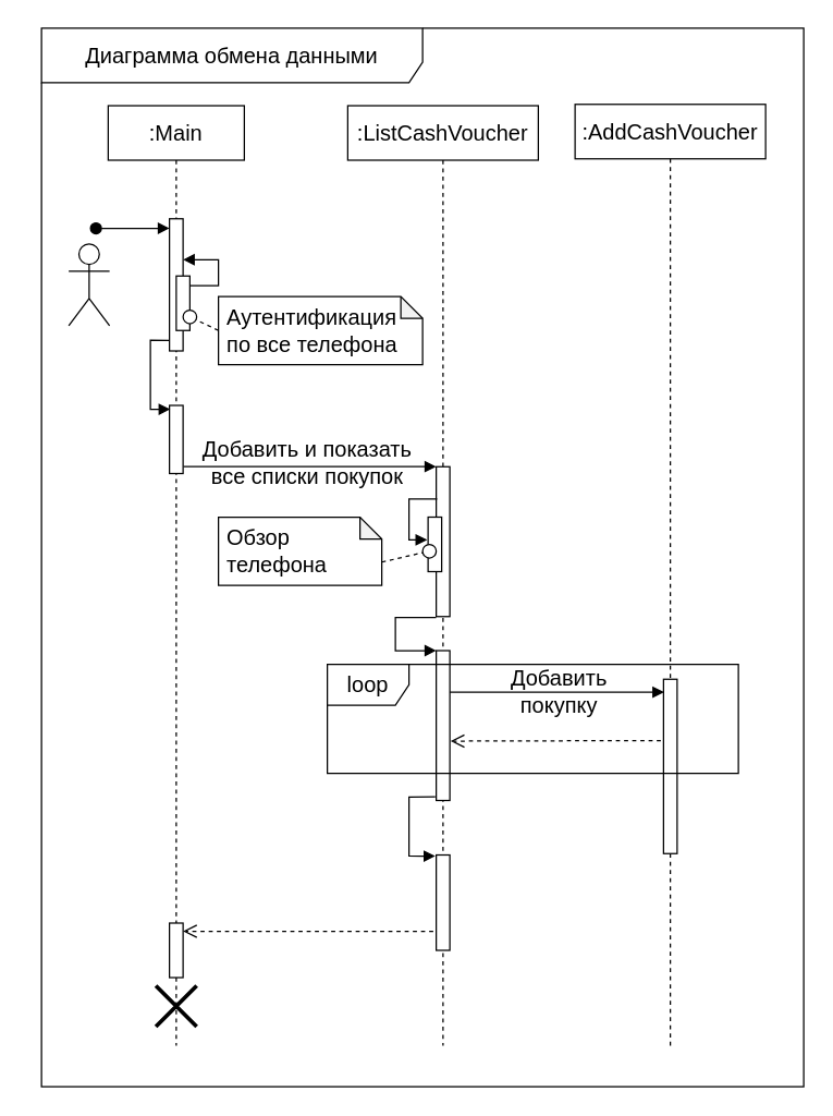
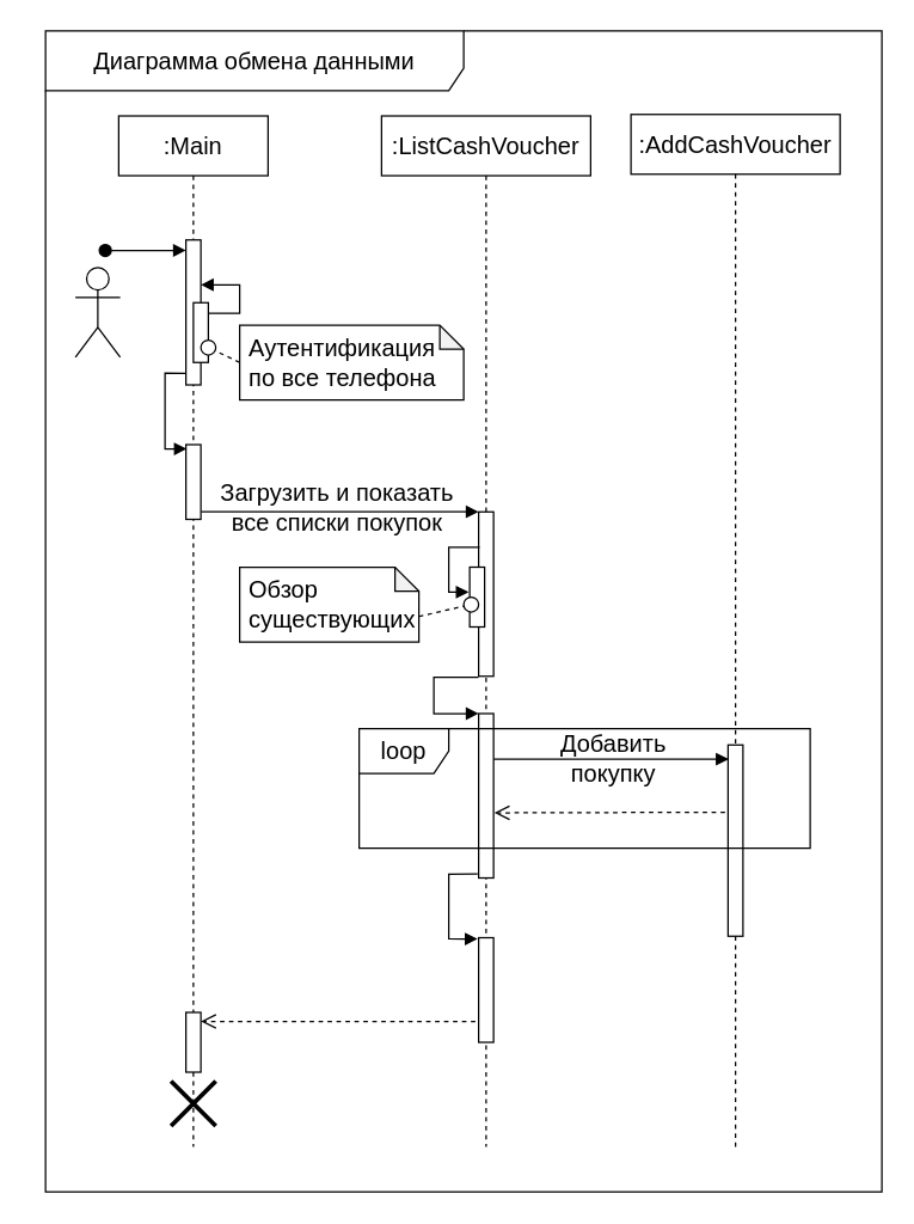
- <mxCell id="15" value="&lt;div&gt;Добавить и показать&lt;/div&gt;&lt;div&gt;все списки покупок&lt;/div&gt;" style="text;html=1;align=center;verticalAlign=middle;resizable=0;points=[];autosize=1;fontSize=16;" parent="1" vertex="1"><mxGeometry x="145" y="319" width="160" height="40" as="geometry" /></mxCell>
+ <mxCell id="15" value="&lt;div&gt;Загрузить и показать&lt;/div&gt;&lt;div&gt;все списки покупок&lt;/div&gt;" style="text;html=1;align=center;verticalAlign=middle;resizable=0;points=[];autosize=1;fontSize=16;" parent="1" vertex="1"><mxGeometry x="145" y="319" width="160" height="40" as="geometry" /></mxCell>
- <mxCell id="29" value="&lt;span style=&quot;font-size: 16px&quot;&gt;&amp;nbsp;Обзор&lt;br&gt;&amp;nbsp;телефона&lt;/span&gt;" style="shape=note;whiteSpace=wrap;html=1;backgroundOutline=1;darkOpacity=0.05;size=16;align=left;" parent="1" vertex="1"><mxGeometry x="160" y="379" width="120" height="50" as="geometry" /></mxCell>
+ <mxCell id="29" value="&lt;span style=&quot;font-size: 16px&quot;&gt;&amp;nbsp;Обзор&lt;br&gt;&amp;nbsp;существующих&lt;/span&gt;" style="shape=note;whiteSpace=wrap;html=1;backgroundOutline=1;darkOpacity=0.05;size=16;align=left;" parent="1" vertex="1"><mxGeometry x="160" y="379" width="120" height="50" as="geometry" /></mxCell>
